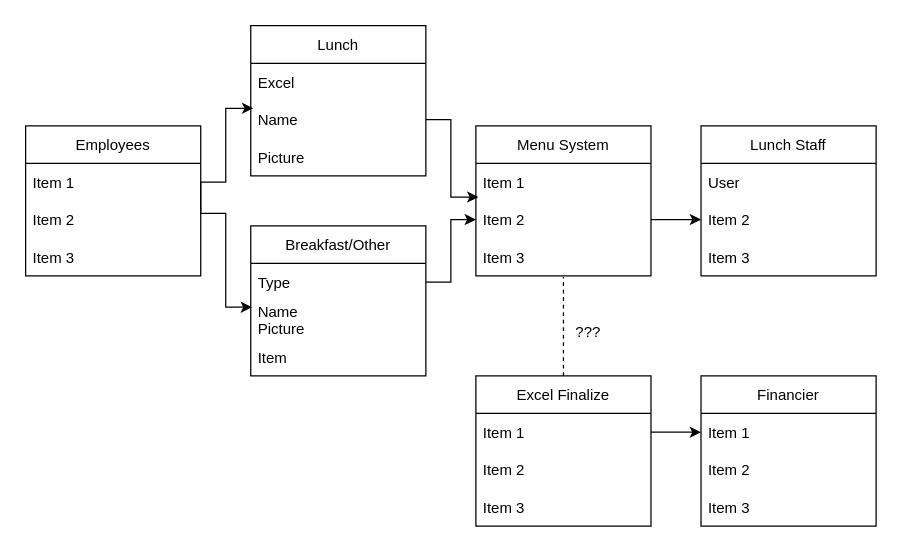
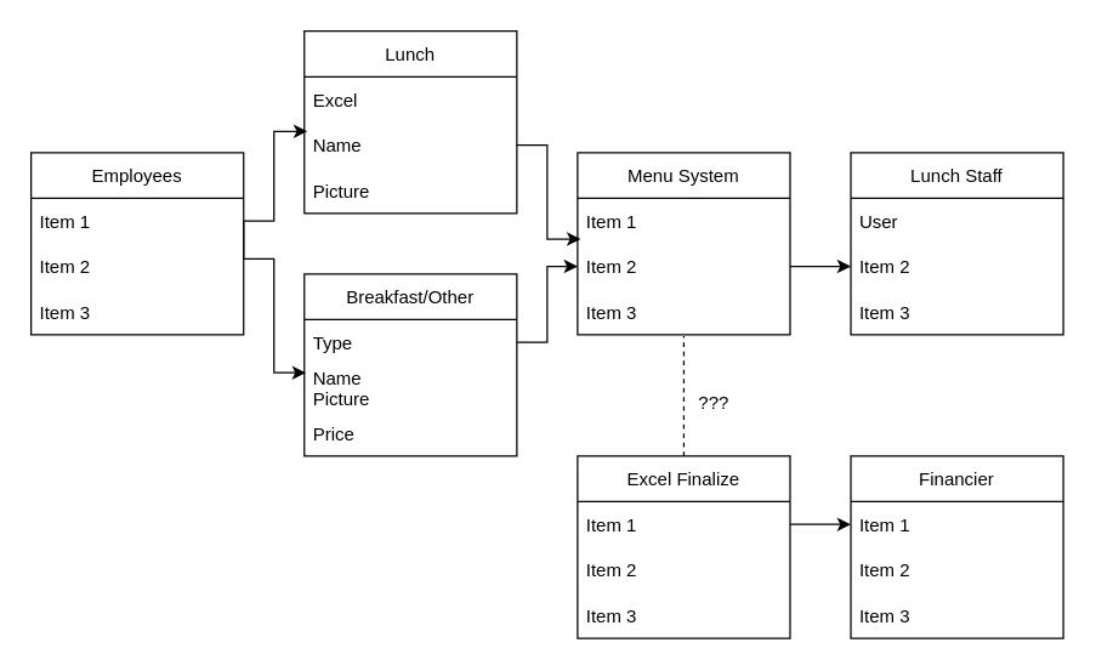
- <mxCell id="9" value="Item" style="text;strokeColor=none;fillColor=none;align=left;verticalAlign=middle;spacingLeft=4;spacingRight=4;overflow=hidden;points=[[0,0.5],[1,0.5]];portConstraint=eastwest;rotatable=0;" vertex="1" parent="6"><mxGeometry y="90" width="140" height="30" as="geometry" /></mxCell>
+ <mxCell id="9" value="Price" style="text;strokeColor=none;fillColor=none;align=left;verticalAlign=middle;spacingLeft=4;spacingRight=4;overflow=hidden;points=[[0,0.5],[1,0.5]];portConstraint=eastwest;rotatable=0;" vertex="1" parent="6"><mxGeometry y="90" width="140" height="30" as="geometry" /></mxCell>
